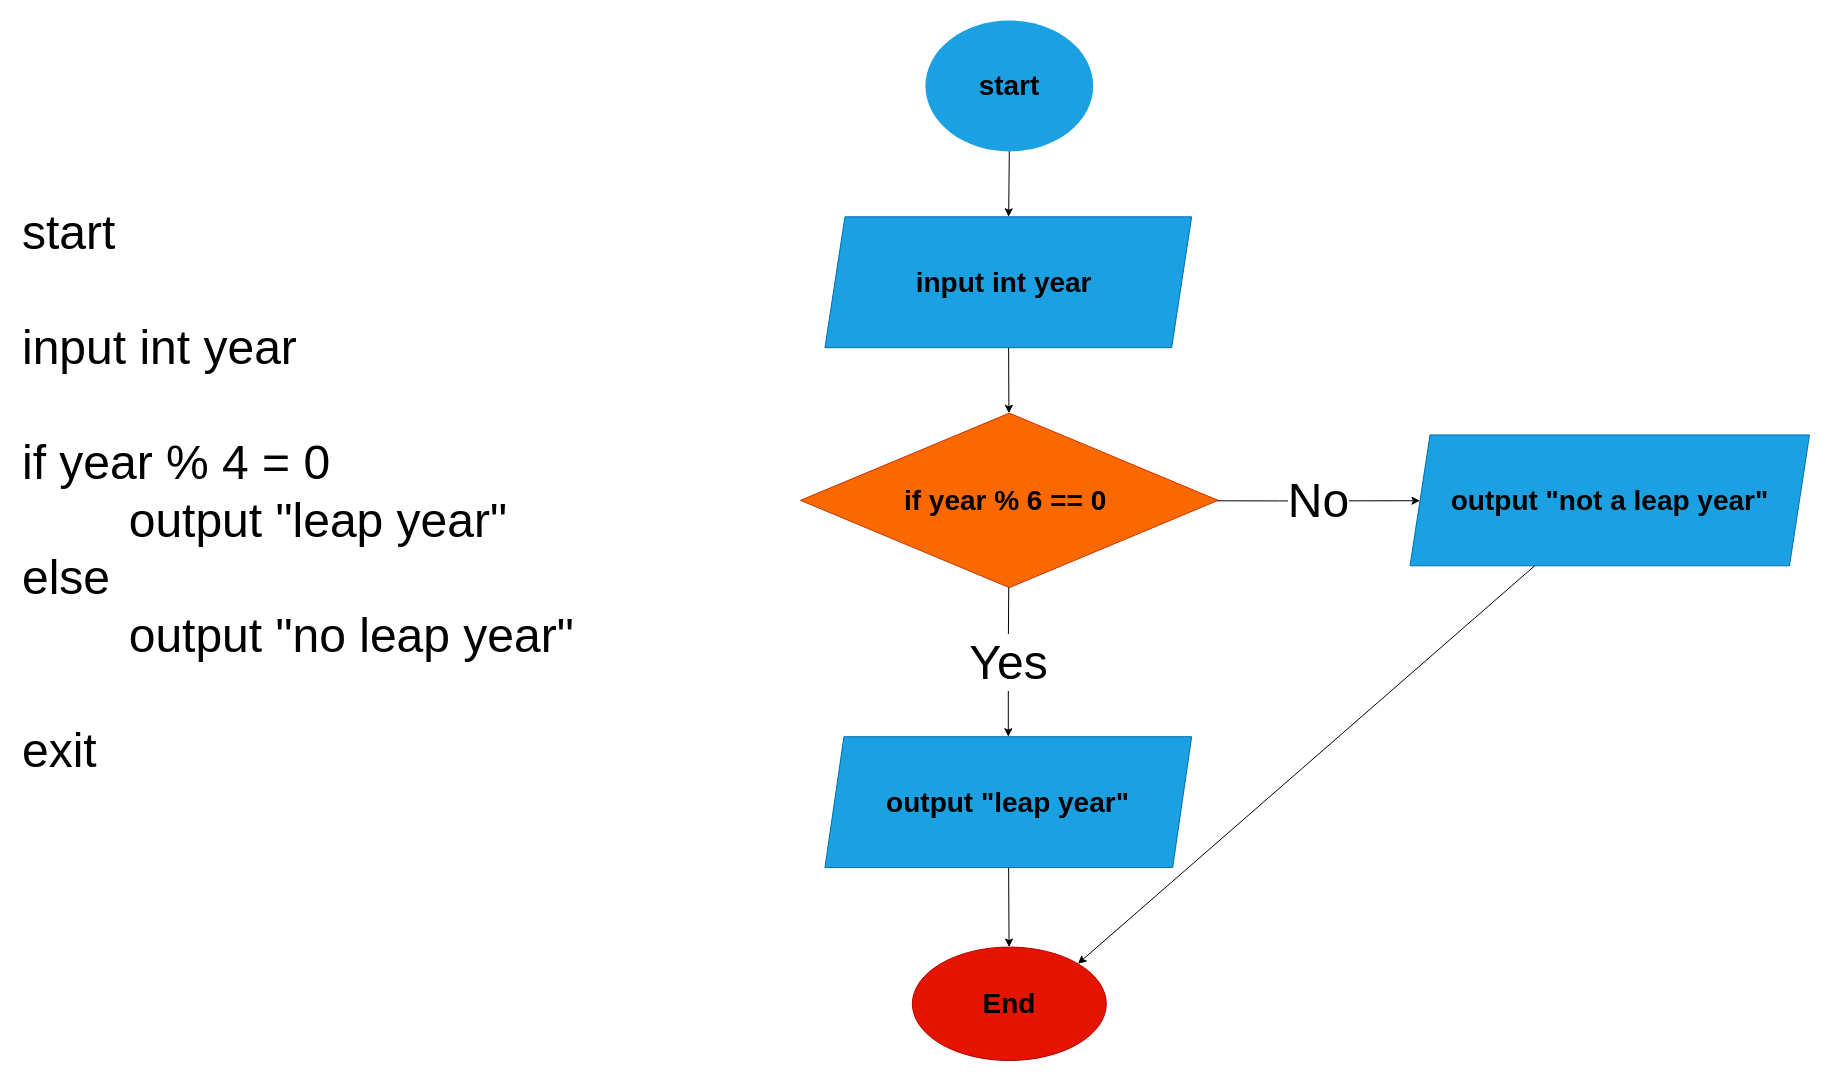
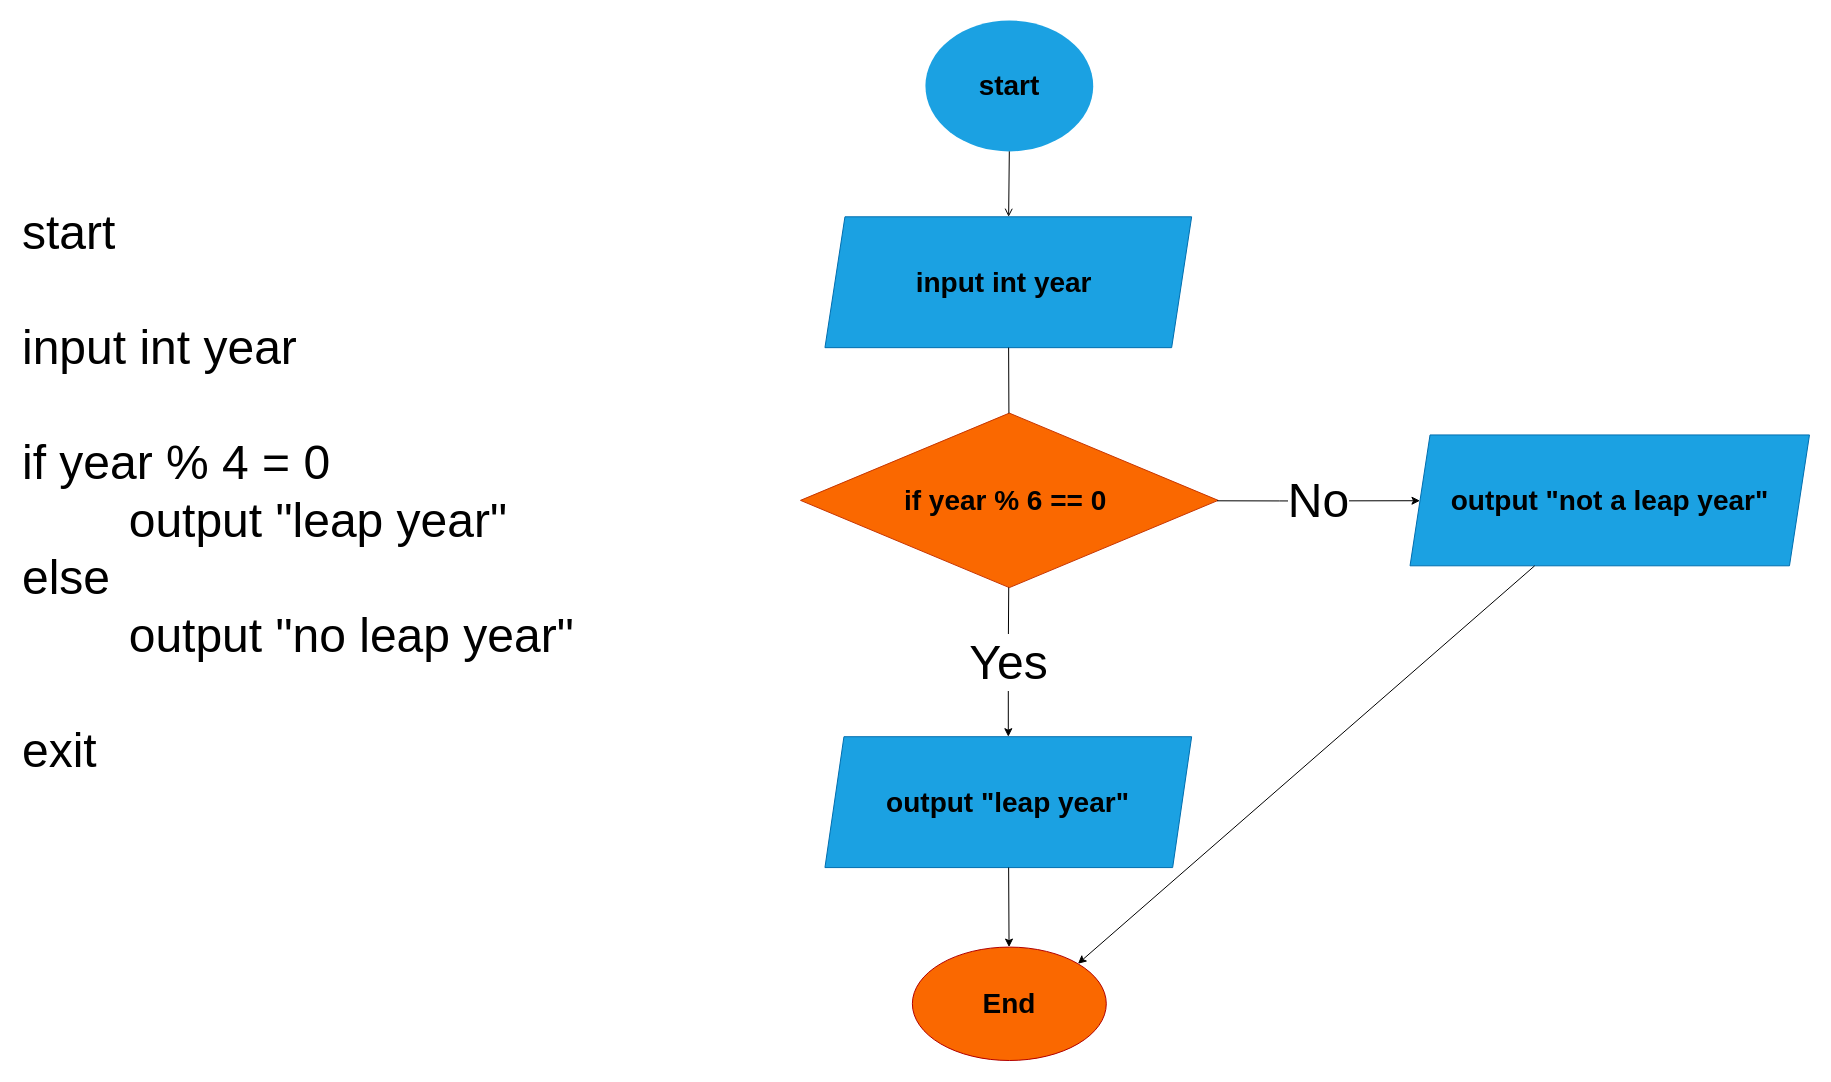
- <mxCell id="5" value="" style="edgeStyle=none;html=1;" parent="1" source="3" target="4" edge="1"><mxGeometry relative="1" as="geometry" /></mxCell>
+ <mxCell id="5" value="" style="edgeStyle=none;html=1;endArrow=open;" parent="1" source="3" target="4" edge="1"><mxGeometry relative="1" as="geometry" /></mxCell>
- <mxCell id="7" value="" style="edgeStyle=none;html=1;" parent="1" source="4" target="6" edge="1"><mxGeometry relative="1" as="geometry" /></mxCell>
+ <mxCell id="7" value="" style="edgeStyle=none;html=1;endArrow=none;" parent="1" source="4" target="6" edge="1"><mxGeometry relative="1" as="geometry" /></mxCell>
- <mxCell id="12" value="End" style="ellipse;whiteSpace=wrap;html=1;fillColor=#e51400;fontColor=#000000;strokeColor=#B20000;fontSize=28;fontStyle=1" parent="1" vertex="1"><mxGeometry x="911.874" y="946.577" width="193.915" height="113.423" as="geometry" /></mxCell>
+ <mxCell id="12" value="End" style="ellipse;whiteSpace=wrap;html=1;fillColor=#fa6800;fontColor=#000000;strokeColor=#B20000;fontSize=28;fontStyle=1;" parent="1" vertex="1"><mxGeometry x="911.874" y="946.577" width="193.915" height="113.423" as="geometry" /></mxCell>
